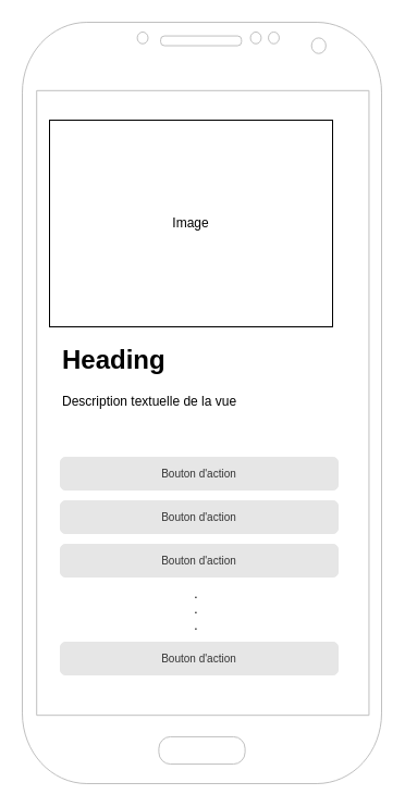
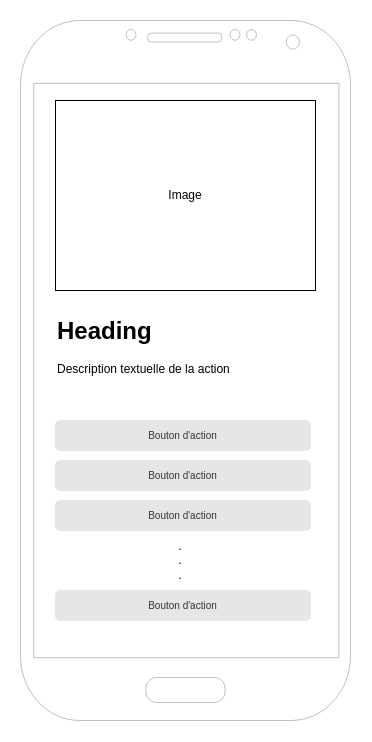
- <mxCell id="3" value="Image" style="rounded=0;whiteSpace=wrap;html=1;" parent="1" vertex="1"><mxGeometry x="45" y="110" width="260" height="190" as="geometry" /></mxCell>
+ <mxCell id="3" value="Image" style="rounded=0;whiteSpace=wrap;html=1;" parent="1" vertex="1"><mxGeometry x="55" y="100" width="260" height="190" as="geometry" /></mxCell>
- <mxCell id="4" value="&lt;h1 style=&quot;margin-top: 0px;&quot;&gt;Heading&lt;/h1&gt;&lt;p&gt;Description textuelle de la vue&lt;/p&gt;" style="text;html=1;whiteSpace=wrap;overflow=hidden;rounded=0;" parent="1" vertex="1"><mxGeometry x="55" y="310" width="180" height="120" as="geometry" /></mxCell>
+ <mxCell id="4" value="&lt;h1 style=&quot;margin-top: 0px;&quot;&gt;Heading&lt;/h1&gt;&lt;p&gt;Description textuelle de la action&lt;/p&gt;" style="text;html=1;whiteSpace=wrap;overflow=hidden;rounded=0;" parent="1" vertex="1"><mxGeometry x="55" y="310" width="180" height="120" as="geometry" /></mxCell>
